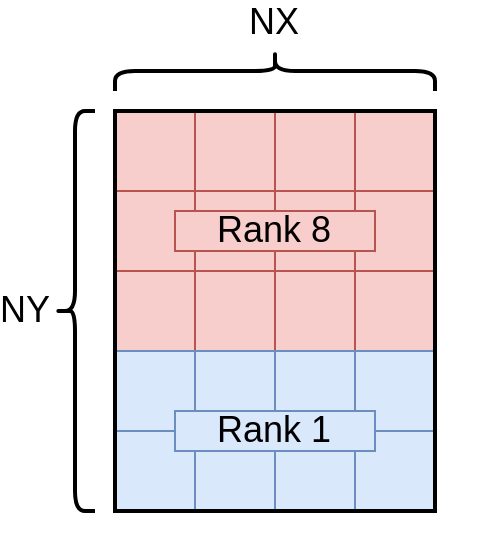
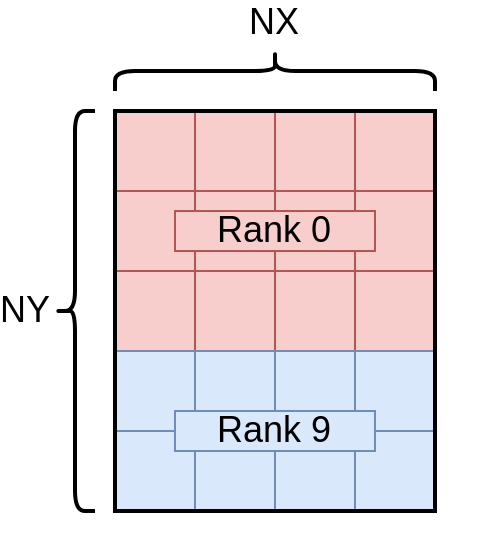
- <mxCell id="25" value="Rank 8" style="text;html=1;strokeColor=#b85450;fillColor=#f8cecc;align=center;verticalAlign=middle;whiteSpace=wrap;rounded=0;fontSize=18;" vertex="1" parent="1"><mxGeometry x="80" y="100" width="100" height="20" as="geometry" /></mxCell>
+ <mxCell id="25" value="Rank 0" style="text;html=1;strokeColor=#b85450;fillColor=#f8cecc;align=center;verticalAlign=middle;whiteSpace=wrap;rounded=0;fontSize=18;" vertex="1" parent="1"><mxGeometry x="80" y="100" width="100" height="20" as="geometry" /></mxCell>
- <mxCell id="26" value="Rank 1" style="text;html=1;strokeColor=#6c8ebf;fillColor=#dae8fc;align=center;verticalAlign=middle;whiteSpace=wrap;rounded=0;fontSize=18;" vertex="1" parent="1"><mxGeometry x="80" y="200" width="100" height="20" as="geometry" /></mxCell>
+ <mxCell id="26" value="Rank 9" style="text;html=1;strokeColor=#6c8ebf;fillColor=#dae8fc;align=center;verticalAlign=middle;whiteSpace=wrap;rounded=0;fontSize=18;" vertex="1" parent="1"><mxGeometry x="80" y="200" width="100" height="20" as="geometry" /></mxCell>
